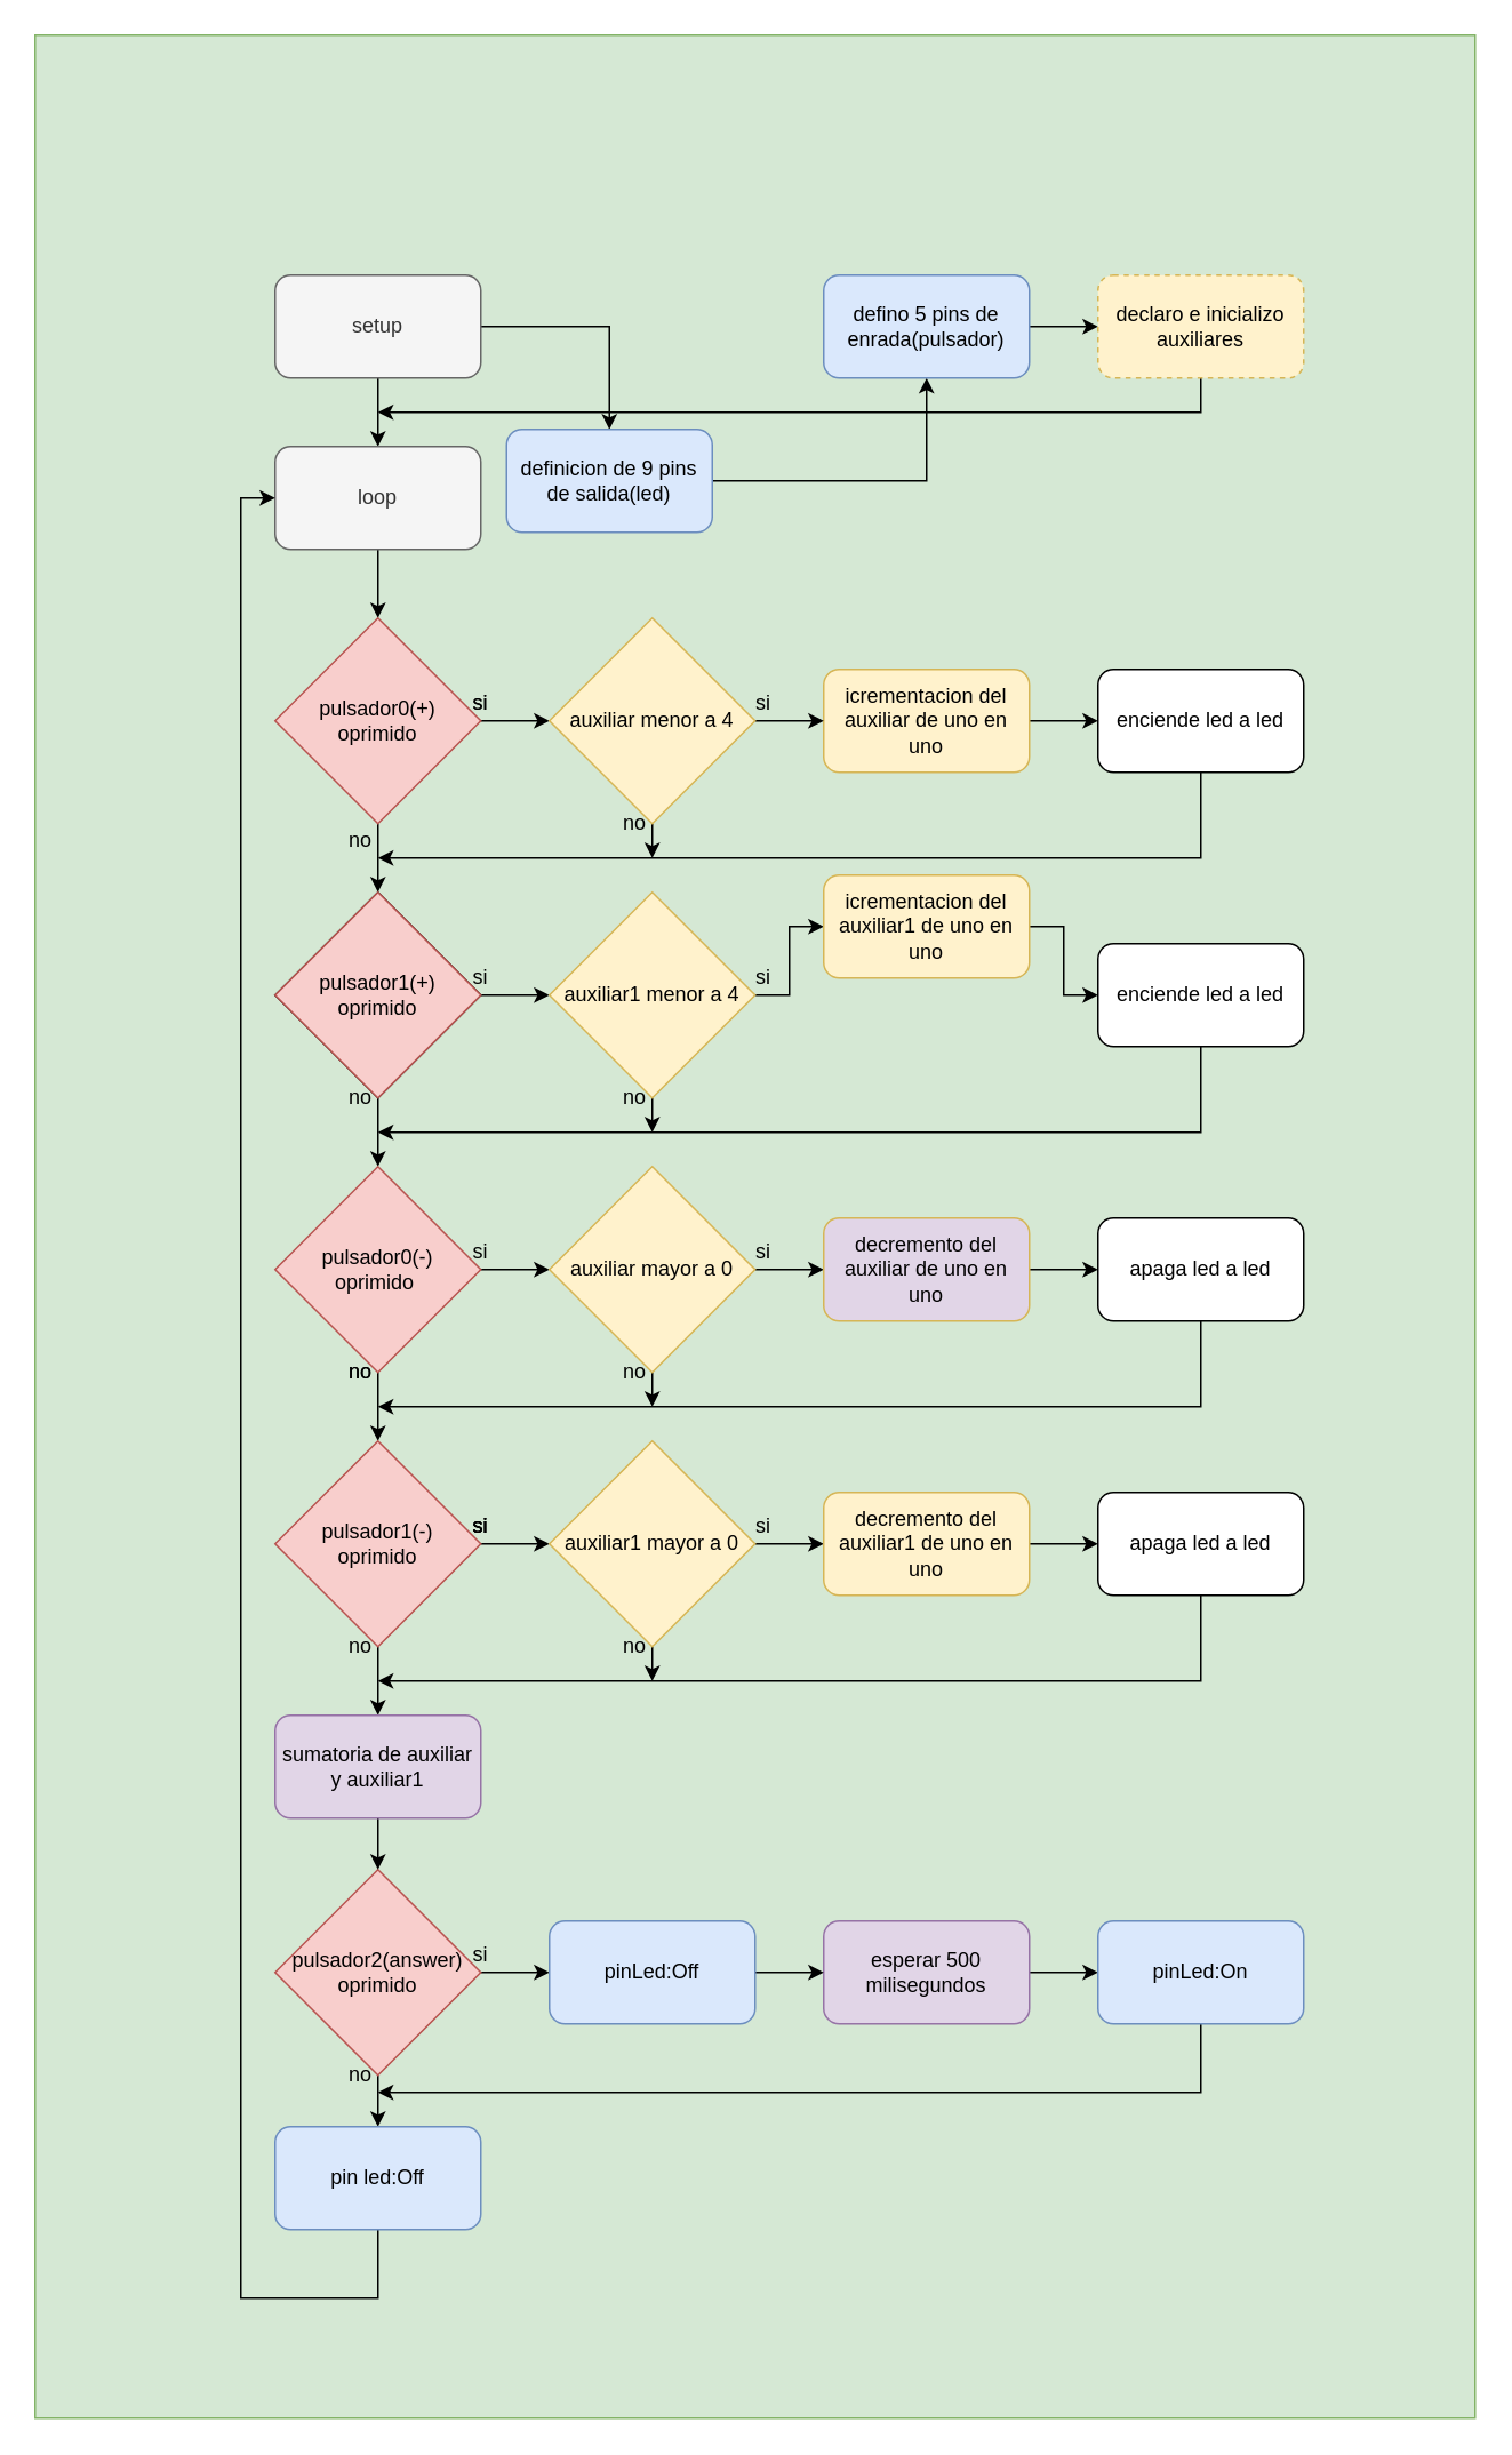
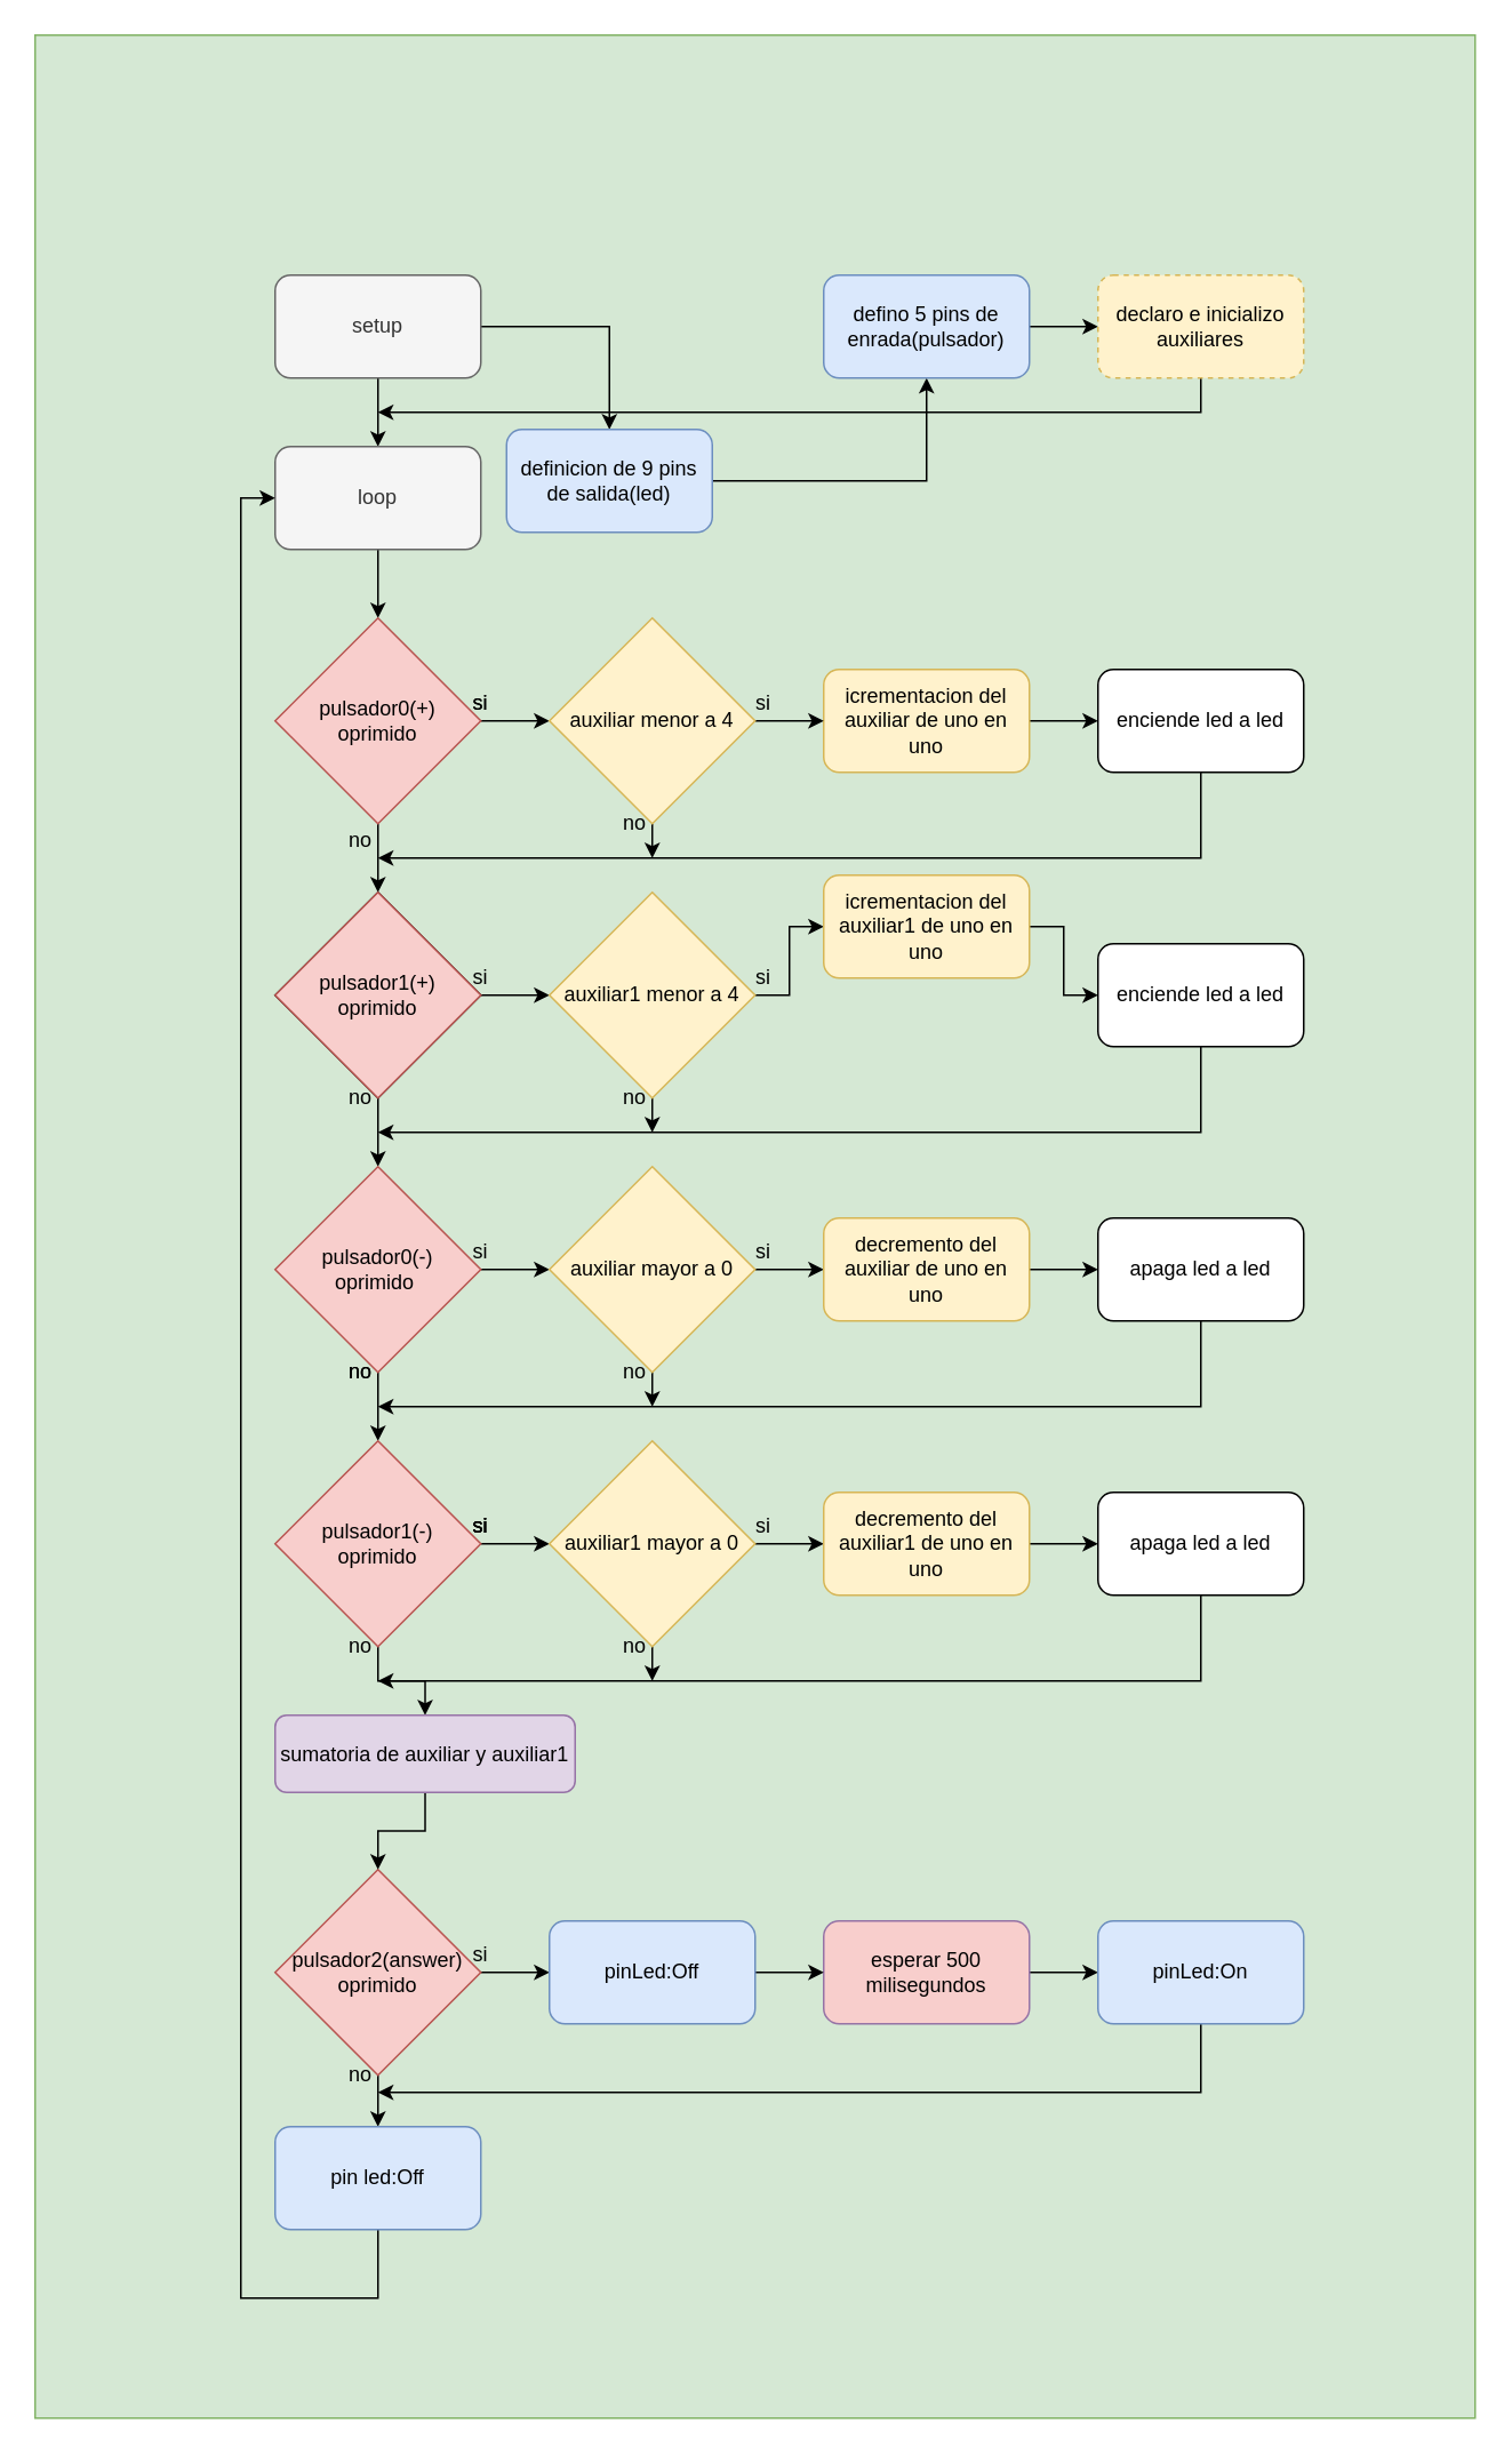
- <mxCell id="50" value="decremento del auxiliar de uno en uno" style="rounded=1;whiteSpace=wrap;html=1;fillColor=#e1d5e7;strokeColor=#d6b656;" vertex="1" parent="1"><mxGeometry x="480" y="710" width="120" height="60" as="geometry" /></mxCell>
+ <mxCell id="50" value="decremento del auxiliar de uno en uno" style="rounded=1;whiteSpace=wrap;html=1;fillColor=#fff2cc;strokeColor=#d6b656;" vertex="1" parent="1"><mxGeometry x="480" y="710" width="120" height="60" as="geometry" /></mxCell>
- <mxCell id="85" value="sumatoria de auxiliar y auxiliar1" style="rounded=1;whiteSpace=wrap;html=1;fillColor=#e1d5e7;strokeColor=#9673a6;" vertex="1" parent="1"><mxGeometry x="160" y="1000" width="120" height="60" as="geometry" /></mxCell>
+ <mxCell id="85" value="sumatoria de auxiliar y auxiliar1" style="rounded=1;whiteSpace=wrap;html=1;fillColor=#e1d5e7;strokeColor=#9673a6;" vertex="1" parent="1"><mxGeometry x="160" y="1000" width="175" height="45" as="geometry" /></mxCell>
- <mxCell id="72" value="esperar 500 milisegundos" style="rounded=1;whiteSpace=wrap;html=1;fillColor=#e1d5e7;strokeColor=#9673a6;" vertex="1" parent="1"><mxGeometry x="480" y="1120" width="120" height="60" as="geometry" /></mxCell>
+ <mxCell id="72" value="esperar 500 milisegundos" style="rounded=1;whiteSpace=wrap;html=1;fillColor=#f8cecc;strokeColor=#9673a6;" vertex="1" parent="1"><mxGeometry x="480" y="1120" width="120" height="60" as="geometry" /></mxCell>
